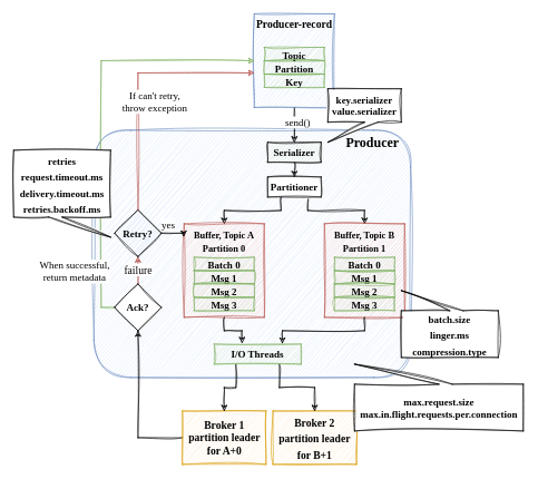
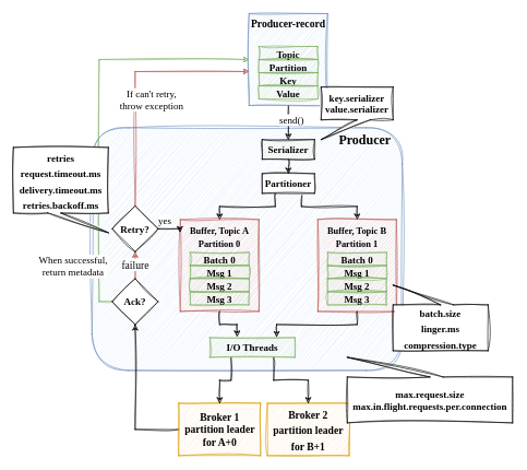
+ <mxCell id="9" value="&lt;span style=&quot;font-size: 15px;&quot;&gt;&lt;b&gt;Value&lt;/b&gt;&lt;/span&gt;" style="rounded=0;whiteSpace=wrap;html=1;sketch=1;hachureGap=4;jiggle=2;curveFitting=1;fontFamily=Architects Daughter;fontSource=https%3A%2F%2Ffonts.googleapis.com%2Fcss%3Ffamily%3DArchitects%2BDaughter;fontSize=20;fillColor=#d5e8d4;strokeColor=#82b366;" parent="1" vertex="1"><mxGeometry x="395" y="130" width="90" height="20" as="geometry" /></mxCell>
- <mxCell id="32" value="Retry?" style="rhombus;whiteSpace=wrap;html=1;sketch=1;hachureGap=4;jiggle=2;curveFitting=1;fontFamily=Architects Daughter;fontSource=https%3A%2F%2Ffonts.googleapis.com%2Fcss%3Ffamily%3DArchitects%2BDaughter;fontSize=15;fontStyle=1;fillColor=#dae8fc;" parent="1" vertex="1"><mxGeometry x="171" y="313" width="70" height="70" as="geometry" /></mxCell>
+ <mxCell id="32" value="Retry?" style="rhombus;whiteSpace=wrap;html=1;sketch=1;hachureGap=4;jiggle=2;curveFitting=1;fontFamily=Architects Daughter;fontSource=https%3A%2F%2Ffonts.googleapis.com%2Fcss%3Ffamily%3DArchitects%2BDaughter;fontSize=15;fontStyle=1" parent="1" vertex="1"><mxGeometry x="171" y="313" width="70" height="70" as="geometry" /></mxCell>
